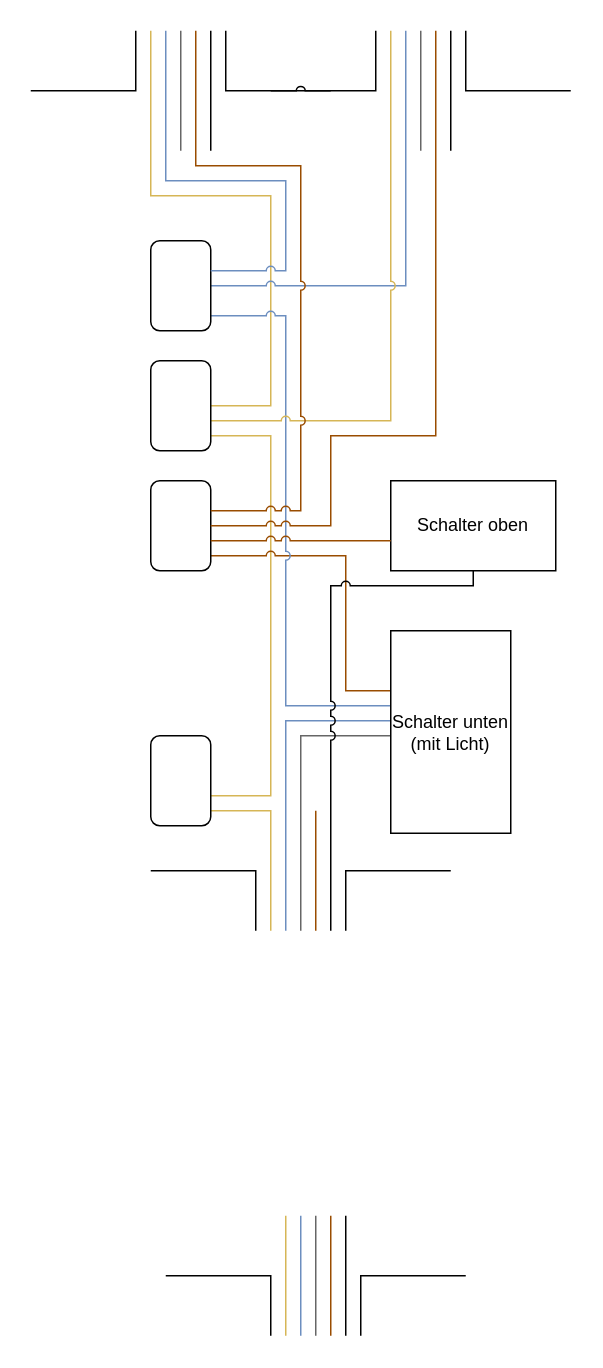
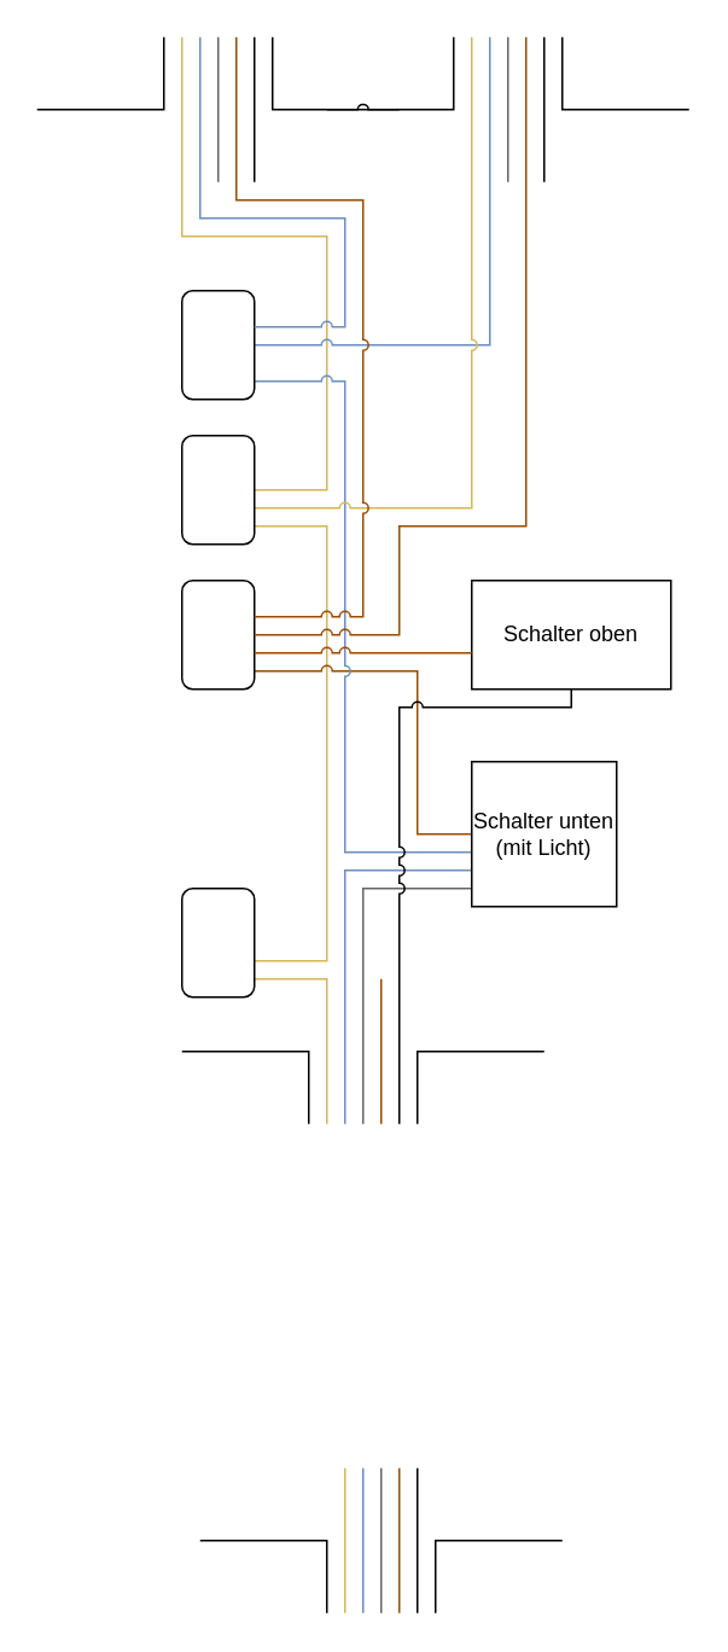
- <mxCell id="13" value="&lt;div&gt;Schalter unten&lt;/div&gt;&lt;div&gt;(mit Licht)&lt;/div&gt;" style="whiteSpace=wrap;html=1;aspect=fixed;" vertex="1" parent="1"><mxGeometry x="260" y="420" width="80" height="135" as="geometry" /></mxCell>
+ <mxCell id="13" value="&lt;div&gt;Schalter unten&lt;/div&gt;&lt;div&gt;(mit Licht)&lt;/div&gt;" style="whiteSpace=wrap;html=1;aspect=fixed;" vertex="1" parent="1"><mxGeometry x="260" y="420" width="80" height="80" as="geometry" /></mxCell>
